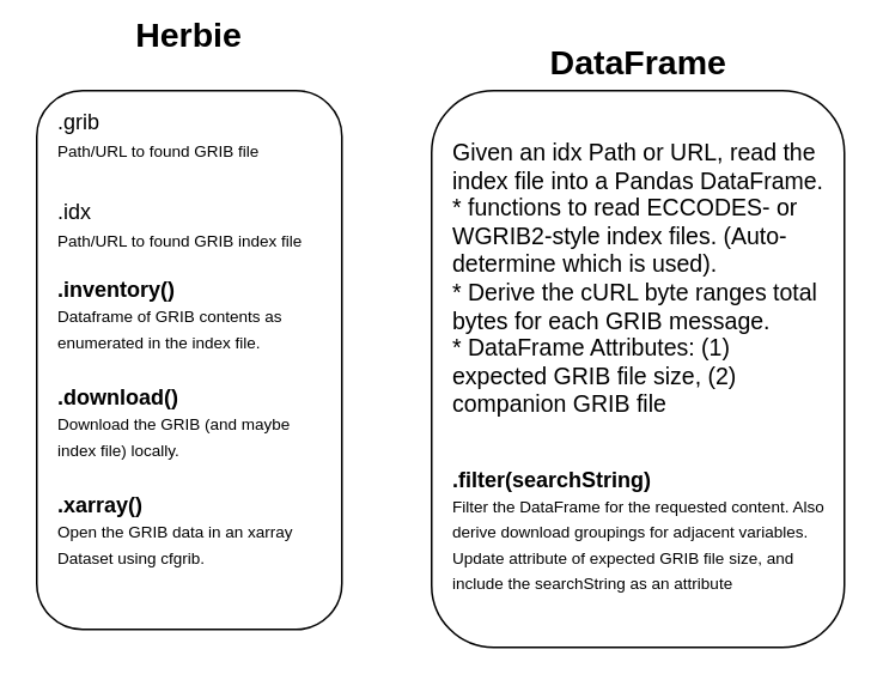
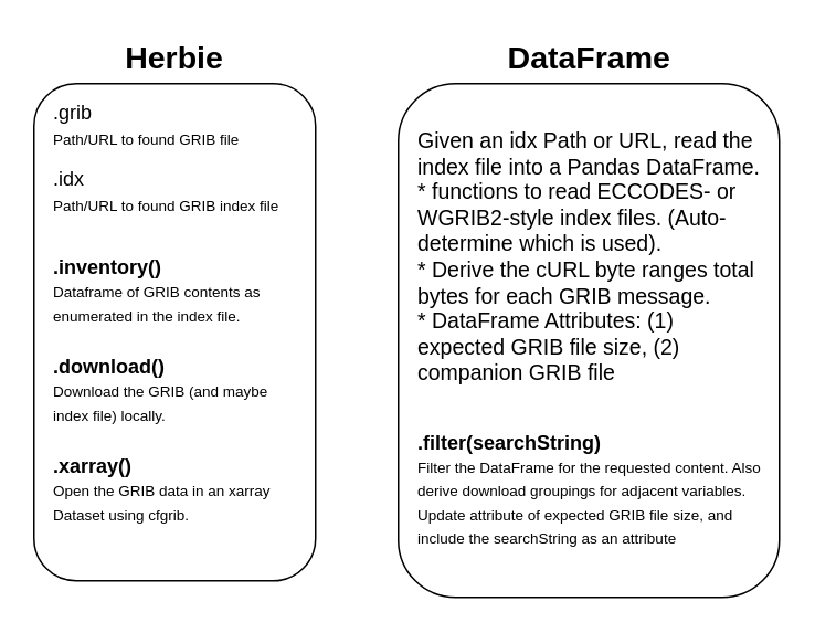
- <mxCell id="3" value="&lt;font style=&quot;font-size: 19px;&quot;&gt;&lt;b&gt;Herbie&lt;/b&gt;&lt;/font&gt;" style="text;html=1;strokeColor=none;fillColor=none;align=center;verticalAlign=middle;whiteSpace=wrap;rounded=0;" vertex="1" parent="1"><mxGeometry x="75" y="5" width="60" height="30" as="geometry" /></mxCell>
+ <mxCell id="3" value="&lt;font style=&quot;font-size: 19px;&quot;&gt;&lt;b&gt;Herbie&lt;/b&gt;&lt;/font&gt;" style="text;html=1;strokeColor=none;fillColor=none;align=center;verticalAlign=middle;whiteSpace=wrap;rounded=0;" vertex="1" parent="1"><mxGeometry x="75" y="20" width="60" height="30" as="geometry" /></mxCell>
- <mxCell id="5" value=".idx&lt;br&gt;&lt;font style=&quot;font-size: 9px;&quot;&gt;Path/URL to found GRIB index file&lt;/font&gt;" style="text;html=1;strokeColor=none;fillColor=none;align=left;verticalAlign=middle;whiteSpace=wrap;rounded=0;" vertex="1" parent="1"><mxGeometry x="30" y="110" width="140" height="30" as="geometry" /></mxCell>
+ <mxCell id="5" value=".idx&lt;br&gt;&lt;font style=&quot;font-size: 9px;&quot;&gt;Path/URL to found GRIB index file&lt;/font&gt;" style="text;html=1;strokeColor=none;fillColor=none;align=left;verticalAlign=middle;whiteSpace=wrap;rounded=0;" vertex="1" parent="1"><mxGeometry x="30" y="100" width="140" height="30" as="geometry" /></mxCell>
